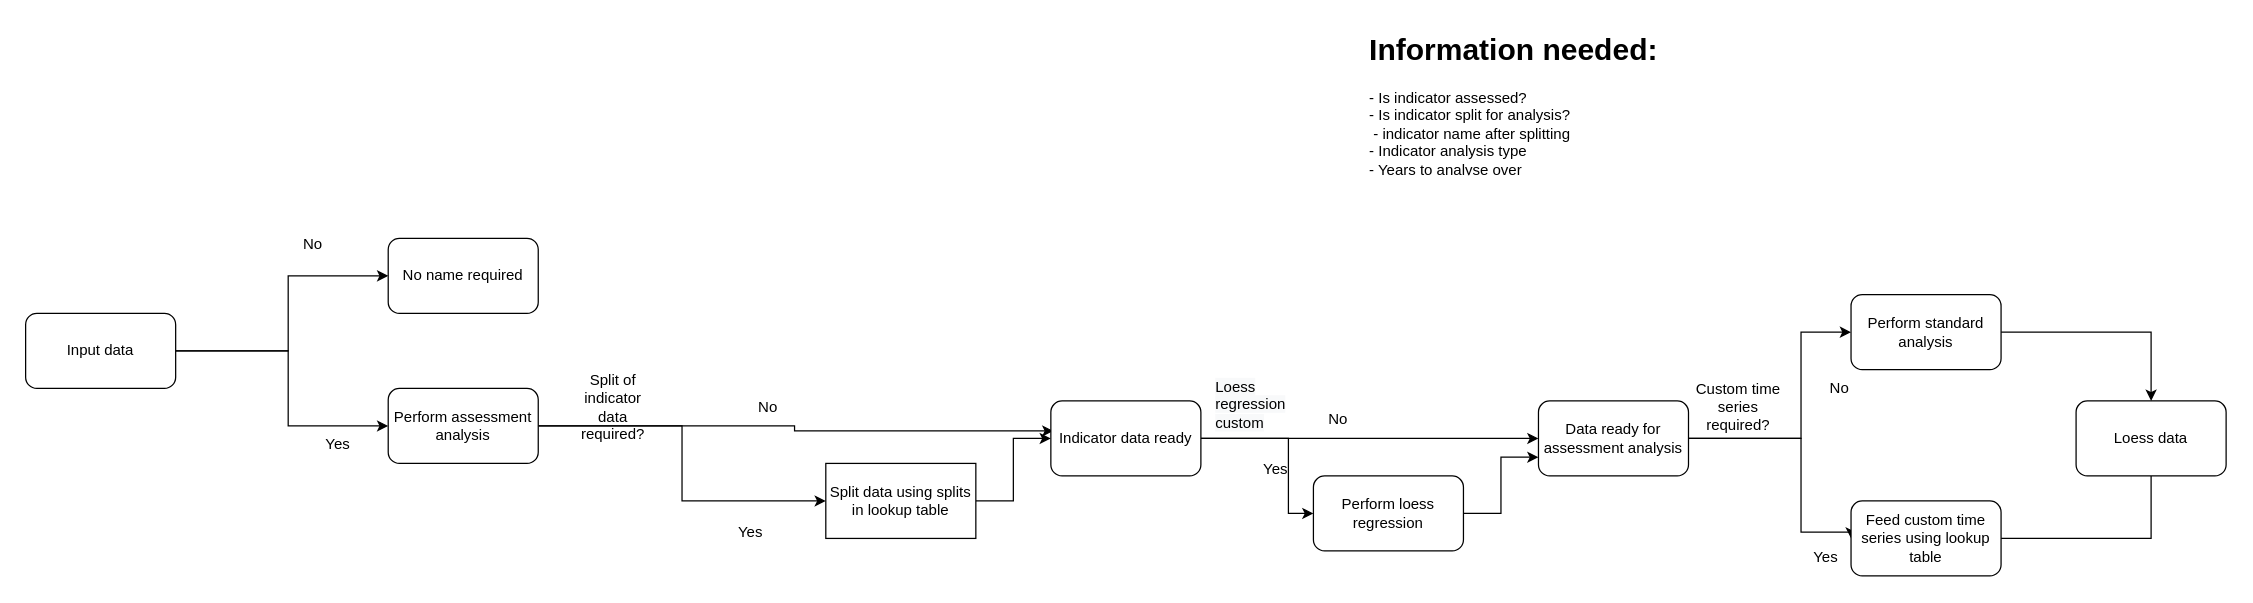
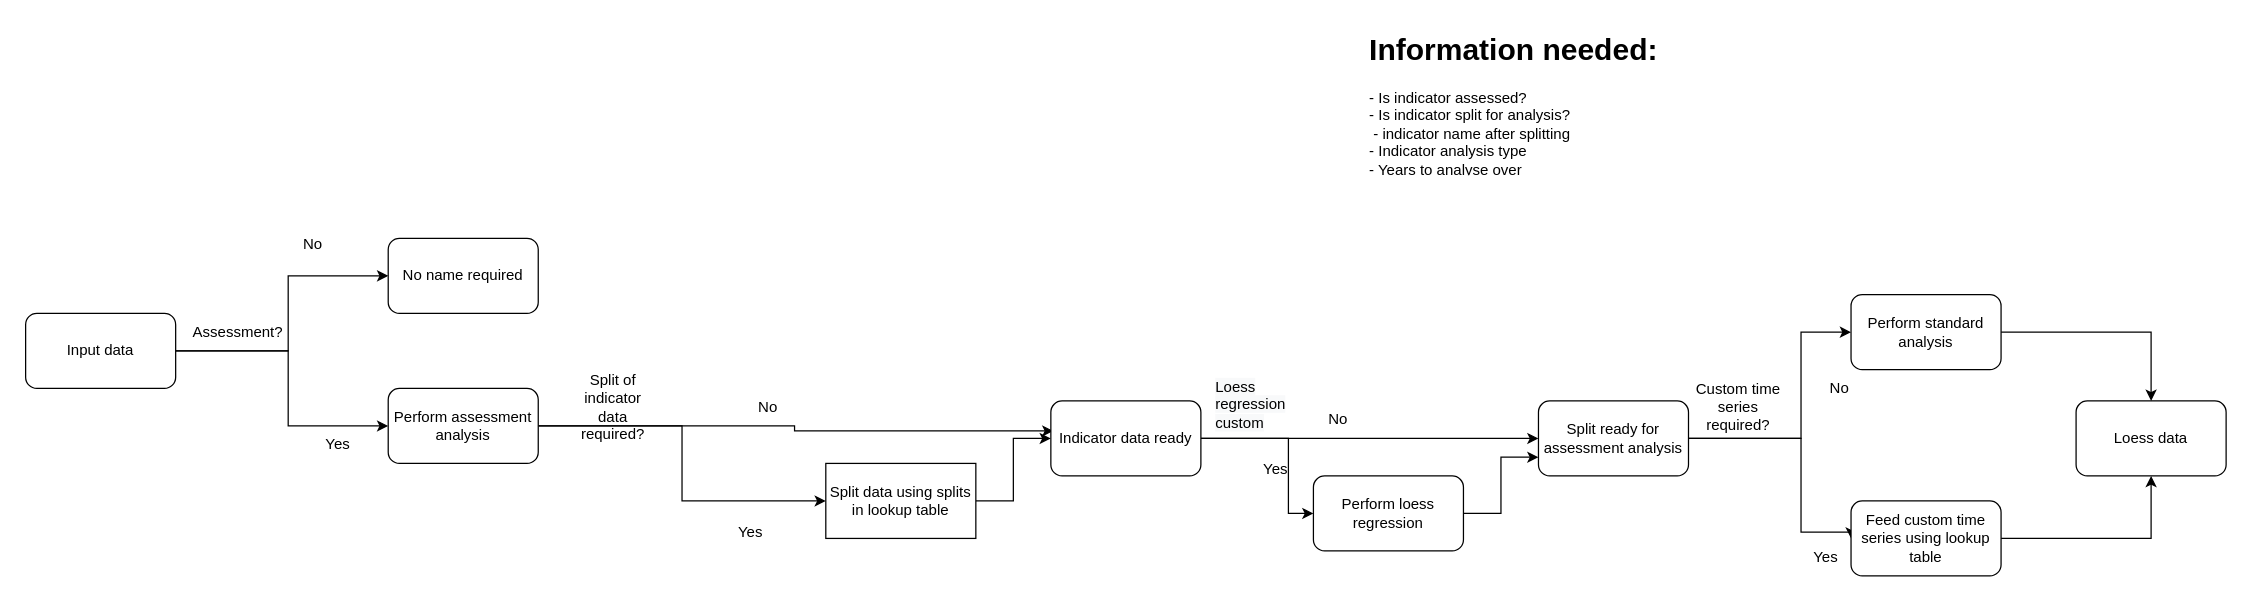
+ <mxCell id="6" value="Assessment?" style="text;html=1;strokeColor=none;fillColor=none;align=center;verticalAlign=middle;whiteSpace=wrap;rounded=0;" vertex="1" parent="1"><mxGeometry x="160" y="250" width="60" height="30" as="geometry" /></mxCell>
- <mxCell id="22" value="Data ready for assessment analysis" style="rounded=1;whiteSpace=wrap;html=1;" vertex="1" parent="1"><mxGeometry x="1230" y="320" width="120" height="60" as="geometry" /></mxCell>
+ <mxCell id="22" value="Split ready for assessment analysis" style="rounded=1;whiteSpace=wrap;html=1;" vertex="1" parent="1"><mxGeometry x="1230" y="320" width="120" height="60" as="geometry" /></mxCell>
- <mxCell id="28" style="edgeStyle=orthogonalEdgeStyle;rounded=0;orthogonalLoop=1;jettySize=auto;html=1;entryX=0.5;entryY=1;entryDx=0;entryDy=0;endArrow=none;" edge="1" parent="1" source="29" target="35"><mxGeometry relative="1" as="geometry" /></mxCell>
+ <mxCell id="28" style="edgeStyle=orthogonalEdgeStyle;rounded=0;orthogonalLoop=1;jettySize=auto;html=1;entryX=0.5;entryY=1;entryDx=0;entryDy=0;" edge="1" parent="1" source="29" target="35"><mxGeometry relative="1" as="geometry" /></mxCell>
